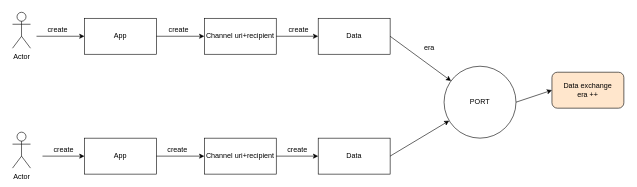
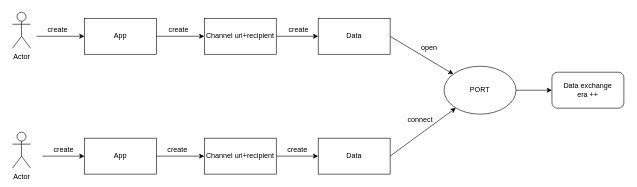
- <mxCell id="31" value="era" style="text;html=1;align=center;verticalAlign=middle;resizable=0;points=[];autosize=1;" vertex="1" parent="1"><mxGeometry x="694.997" y="70" width="40" height="20" as="geometry" /></mxCell>
+ <mxCell id="31" value="open" style="text;html=1;align=center;verticalAlign=middle;resizable=0;points=[];autosize=1;" vertex="1" parent="1"><mxGeometry x="694.997" y="70" width="40" height="20" as="geometry" /></mxCell>
- <mxCell id="35" value="Data exchange&lt;br&gt;era ++" style="rounded=1;whiteSpace=wrap;html=1;fillColor=#ffe6cc;" vertex="1" parent="1"><mxGeometry x="920" y="120" width="120" height="60" as="geometry" /></mxCell>
+ <mxCell id="35" value="Data exchange&lt;br&gt;era ++" style="rounded=1;whiteSpace=wrap;html=1;" vertex="1" parent="1"><mxGeometry x="920" y="120" width="120" height="60" as="geometry" /></mxCell>
- <mxCell id="10" value="PORT" style="ellipse;whiteSpace=wrap;html=1;" vertex="1" parent="1"><mxGeometry x="740" y="110" width="120" height="120" as="geometry" /></mxCell>
+ <mxCell id="10" value="PORT" style="ellipse;whiteSpace=wrap;html=1;" vertex="1" parent="1"><mxGeometry x="740" y="110" width="120" height="80" as="geometry" /></mxCell>
+ <mxCell id="32" value="connect" style="text;html=1;align=center;verticalAlign=middle;resizable=0;points=[];autosize=1;" vertex="1" parent="1"><mxGeometry x="669.997" y="190" width="60" height="20" as="geometry" /></mxCell>
